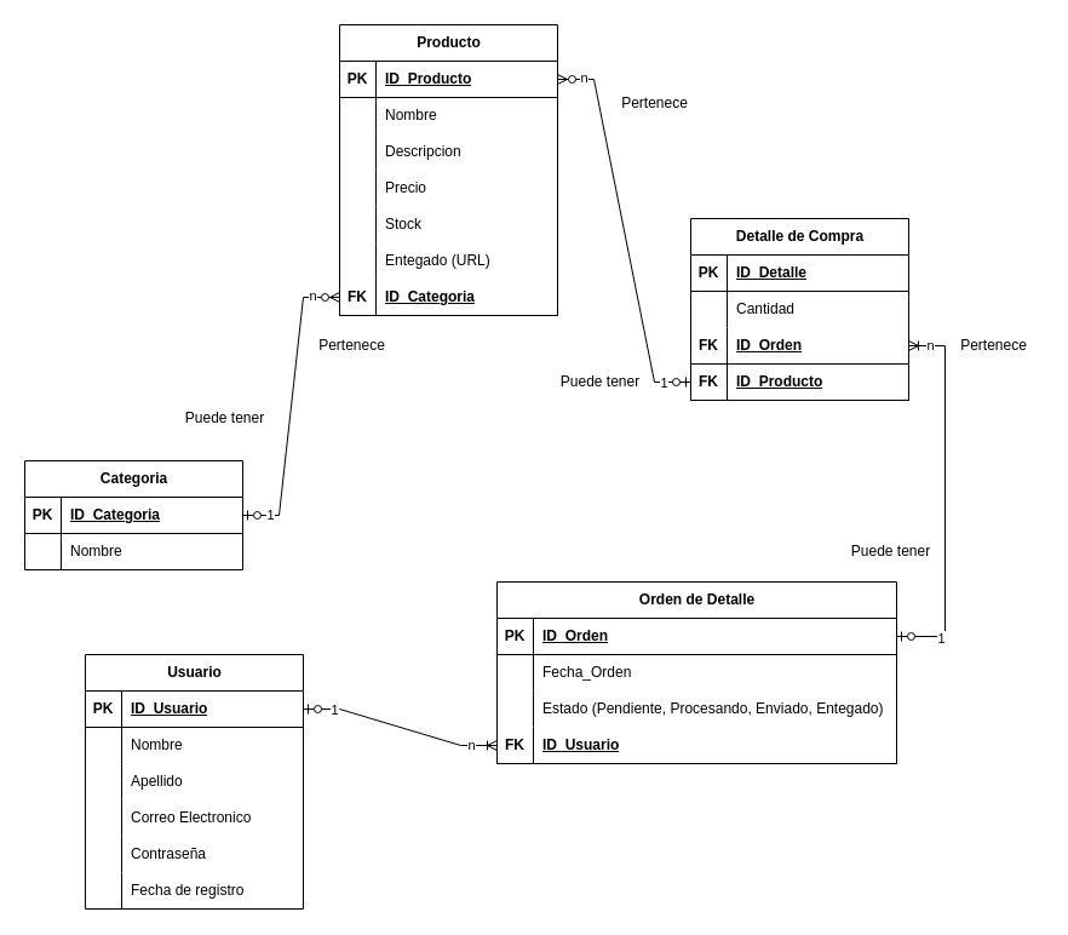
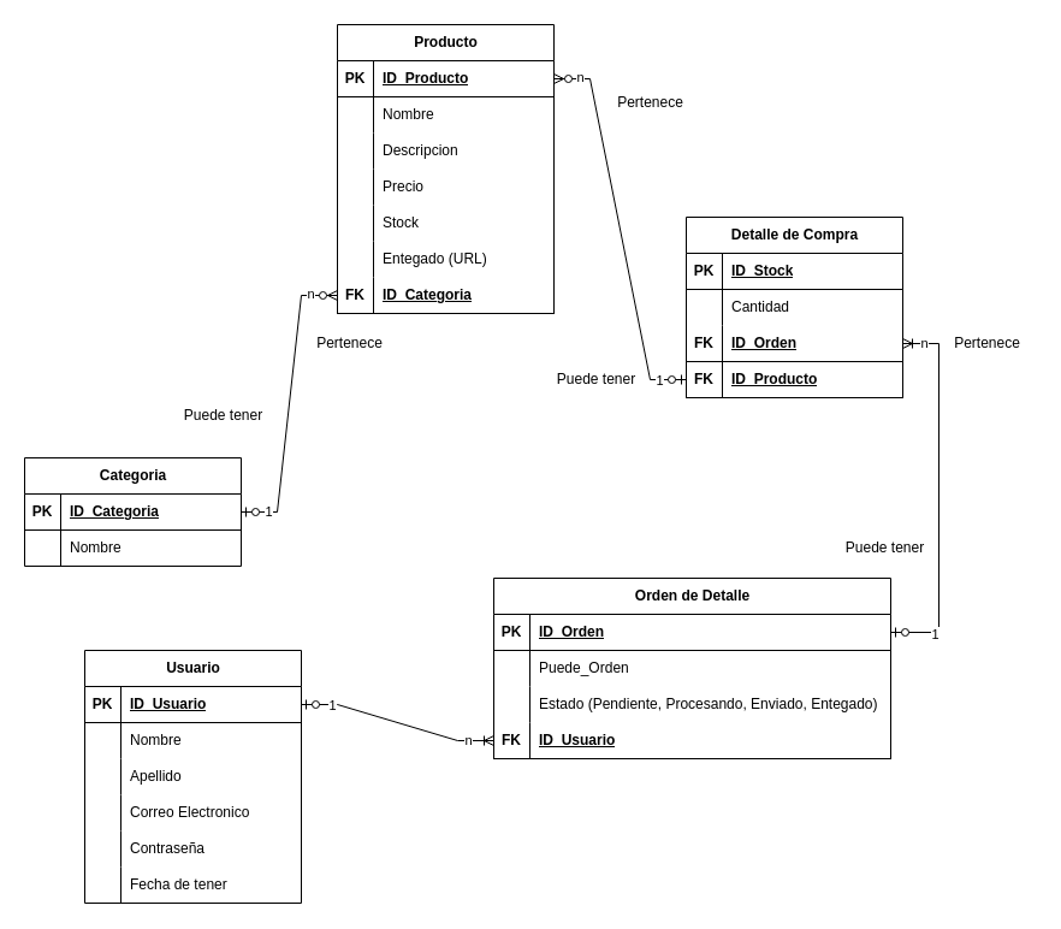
- <mxCell id="66" value="ID_Detalle" style="shape=partialRectangle;connectable=0;fillColor=none;top=0;left=0;bottom=0;right=0;align=left;spacingLeft=6;fontStyle=5;overflow=hidden;whiteSpace=wrap;html=1;" vertex="1" parent="64"><mxGeometry x="30" width="150" height="30" as="geometry"><mxRectangle width="150" height="30" as="alternateBounds" /></mxGeometry></mxCell>
+ <mxCell id="66" value="ID_Stock" style="shape=partialRectangle;connectable=0;fillColor=none;top=0;left=0;bottom=0;right=0;align=left;spacingLeft=6;fontStyle=5;overflow=hidden;whiteSpace=wrap;html=1;" vertex="1" parent="64"><mxGeometry x="30" width="150" height="30" as="geometry"><mxRectangle width="150" height="30" as="alternateBounds" /></mxGeometry></mxCell>
- <mxCell id="56" value="Fecha_Orden" style="shape=partialRectangle;connectable=0;fillColor=none;top=0;left=0;bottom=0;right=0;align=left;spacingLeft=6;overflow=hidden;whiteSpace=wrap;html=1;" vertex="1" parent="54"><mxGeometry x="30" width="300" height="30" as="geometry"><mxRectangle width="300" height="30" as="alternateBounds" /></mxGeometry></mxCell>
+ <mxCell id="56" value="Puede_Orden" style="shape=partialRectangle;connectable=0;fillColor=none;top=0;left=0;bottom=0;right=0;align=left;spacingLeft=6;overflow=hidden;whiteSpace=wrap;html=1;" vertex="1" parent="54"><mxGeometry x="30" width="300" height="30" as="geometry"><mxRectangle width="300" height="30" as="alternateBounds" /></mxGeometry></mxCell>
- <mxCell id="20" value="Fecha de registro" style="shape=partialRectangle;connectable=0;fillColor=none;top=0;left=0;bottom=0;right=0;align=left;spacingLeft=6;overflow=hidden;whiteSpace=wrap;html=1;" vertex="1" parent="18"><mxGeometry x="30" width="150" height="30" as="geometry"><mxRectangle width="150" height="30" as="alternateBounds" /></mxGeometry></mxCell>
+ <mxCell id="20" value="Fecha de tener" style="shape=partialRectangle;connectable=0;fillColor=none;top=0;left=0;bottom=0;right=0;align=left;spacingLeft=6;overflow=hidden;whiteSpace=wrap;html=1;" vertex="1" parent="18"><mxGeometry x="30" width="150" height="30" as="geometry"><mxRectangle width="150" height="30" as="alternateBounds" /></mxGeometry></mxCell>
